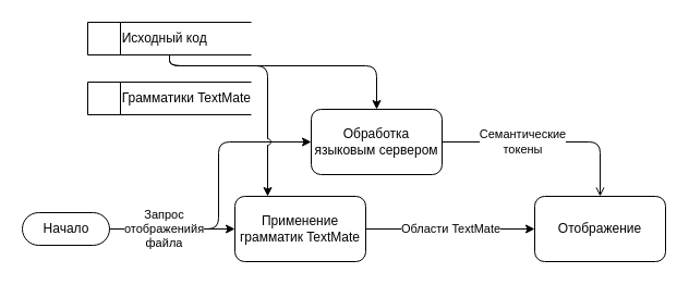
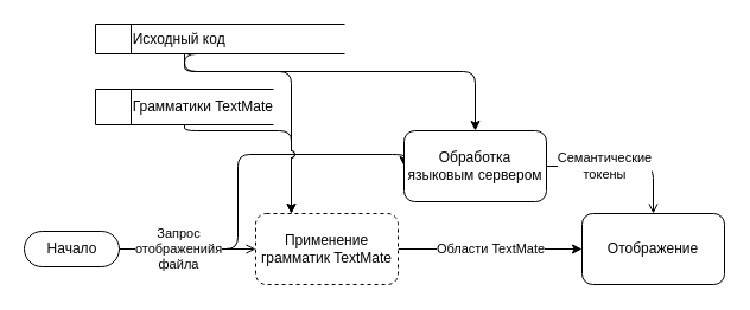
- <mxCell id="7" value="&lt;span style=&quot;white-space: pre;&quot;&gt;&#09;&lt;/span&gt;Исходный код" style="html=1;dashed=0;whitespace=wrap;shape=mxgraph.dfd.dataStoreID;align=left;spacingLeft=3;points=[[0,0],[0.5,0],[1,0],[0,0.5],[1,0.5],[0,1],[0.5,1],[1,1]];" vertex="1" parent="1"><mxGeometry x="80" y="20" width="150" height="30" as="geometry" /></mxCell>
+ <mxCell id="7" value="&lt;span style=&quot;white-space: pre;&quot;&gt;&#09;&lt;/span&gt;Исходный код" style="html=1;dashed=0;whitespace=wrap;shape=mxgraph.dfd.dataStoreID;align=left;spacingLeft=3;points=[[0,0],[0.5,0],[1,0],[0,0.5],[1,0.5],[0,1],[0.5,1],[1,1]];" vertex="1" parent="1"><mxGeometry x="80" y="20" width="210" height="25" as="geometry" /></mxCell>
+ <mxCell id="8" style="edgeStyle=orthogonalEdgeStyle;html=1;exitX=0.5;exitY=1;exitDx=0;exitDy=0;jumpStyle=arc;" edge="1" parent="1" source="9" target="4"><mxGeometry relative="1" as="geometry"><Array as="points"><mxPoint x="155" y="110" /><mxPoint x="245" y="110" /></Array></mxGeometry></mxCell>
- <mxCell id="13" value="Обработка языковым сервером" style="rounded=1;whiteSpace=wrap;html=1;" vertex="1" parent="1"><mxGeometry x="285" y="100" width="120" height="60" as="geometry" /></mxCell>
+ <mxCell id="13" value="Обработка языковым сервером" style="rounded=1;whiteSpace=wrap;html=1;" vertex="1" parent="1"><mxGeometry x="340" y="110" width="120" height="60" as="geometry" /></mxCell>
- <mxCell id="10" value="Запрос &lt;br&gt;отображенийя&lt;br&gt;файла" style="edgeStyle=none;html=1;exitX=1;exitY=0.5;exitDx=0;exitDy=0;exitPerimeter=0;" edge="1" parent="1" source="11" target="4"><mxGeometry x="-0.13" relative="1" as="geometry"><mxPoint as="offset" /></mxGeometry></mxCell>
+ <mxCell id="10" value="Запрос &lt;br&gt;отображенийя&lt;br&gt;файла" style="edgeStyle=none;html=1;exitX=1;exitY=0.5;exitDx=0;exitDy=0;exitPerimeter=0;endArrow=open;" edge="1" parent="1" source="11" target="4"><mxGeometry x="-0.13" relative="1" as="geometry"><mxPoint as="offset" /></mxGeometry></mxCell>
- <mxCell id="4" value="Применение грамматик TextMate" style="rounded=1;whiteSpace=wrap;html=1;" vertex="1" parent="1"><mxGeometry x="215" y="180" width="120" height="60" as="geometry" /></mxCell>
+ <mxCell id="4" value="Применение грамматик TextMate" style="rounded=1;whiteSpace=wrap;html=1;dashed=1;" vertex="1" parent="1"><mxGeometry x="215" y="180" width="120" height="60" as="geometry" /></mxCell>
